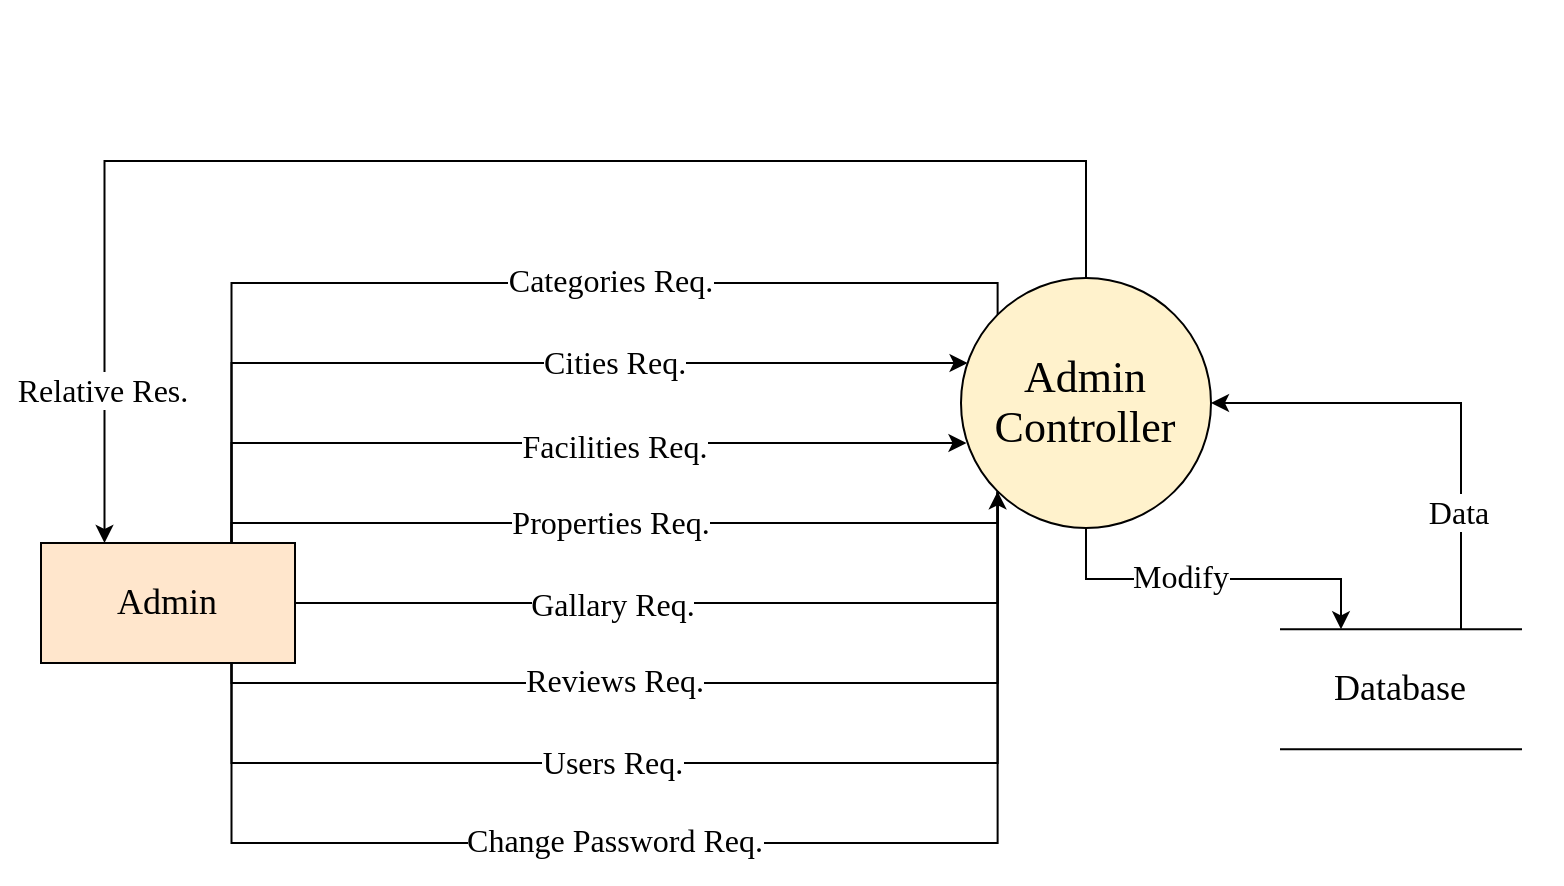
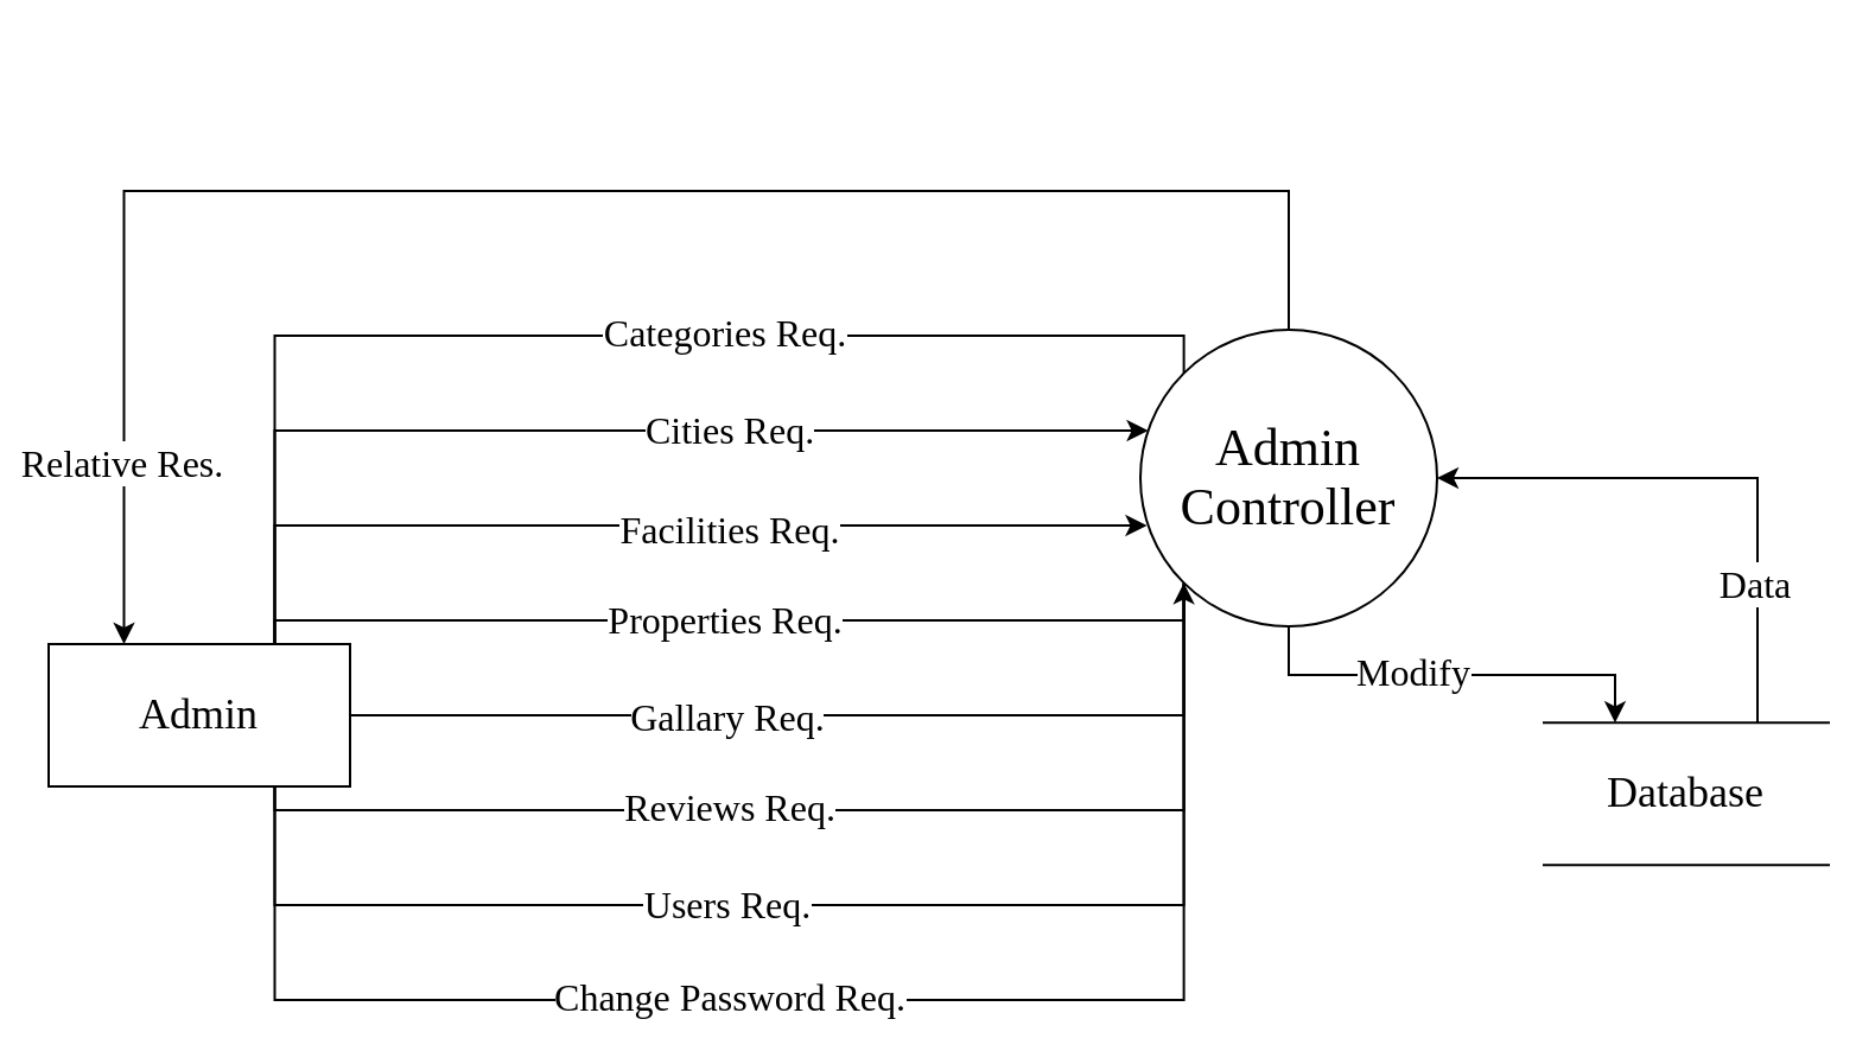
- <mxCell id="6" value="&lt;p&gt;&lt;span style=&quot;font-size: 22px ; line-height: 1.1&quot;&gt;Admin Controller&lt;/span&gt;&lt;/p&gt;" style="ellipse;whiteSpace=wrap;html=1;aspect=fixed;shadow=0;sketch=0;rotation=0;fontFamily=Times New Roman;fillColor=#fff2cc;" parent="1" vertex="1"><mxGeometry x="480" y="138.5" width="125" height="125" as="geometry" /></mxCell>
+ <mxCell id="6" value="&lt;p&gt;&lt;span style=&quot;font-size: 22px ; line-height: 1.1&quot;&gt;Admin Controller&lt;/span&gt;&lt;/p&gt;" style="ellipse;whiteSpace=wrap;html=1;aspect=fixed;shadow=0;sketch=0;rotation=0;fontFamily=Times New Roman;" parent="1" vertex="1"><mxGeometry x="480" y="138.5" width="125" height="125" as="geometry" /></mxCell>
- <mxCell id="7" value="&lt;font style=&quot;font-size: 18px&quot;&gt;Admin&lt;/font&gt;" style="rounded=0;whiteSpace=wrap;html=1;fontFamily=Times New Roman;fillColor=#ffe6cc;" parent="1" vertex="1"><mxGeometry x="20" y="271" width="127" height="60" as="geometry" /></mxCell>
+ <mxCell id="7" value="&lt;font style=&quot;font-size: 18px&quot;&gt;Admin&lt;/font&gt;" style="rounded=0;whiteSpace=wrap;html=1;fontFamily=Times New Roman;" parent="1" vertex="1"><mxGeometry x="20" y="271" width="127" height="60" as="geometry" /></mxCell>
- <mxCell id="10" value="&lt;font style=&quot;font-size: 18px&quot;&gt;Database&lt;/font&gt;" style="shape=partialRectangle;whiteSpace=wrap;html=1;left=0;right=0;fillColor=default;rounded=0;shadow=0;glass=0;sketch=0;fontFamily=Times New Roman;fontSize=16;gradientColor=none;" parent="1" vertex="1"><mxGeometry x="640" y="314.13" width="120" height="60" as="geometry" /></mxCell>
+ <mxCell id="10" value="&lt;font style=&quot;font-size: 18px&quot;&gt;Database&lt;/font&gt;" style="shape=partialRectangle;whiteSpace=wrap;html=1;left=0;right=0;fillColor=default;rounded=0;shadow=0;glass=0;sketch=0;fontFamily=Times New Roman;fontSize=16;gradientColor=none;" parent="1" vertex="1"><mxGeometry x="650" y="304.13" width="120" height="60" as="geometry" /></mxCell>
